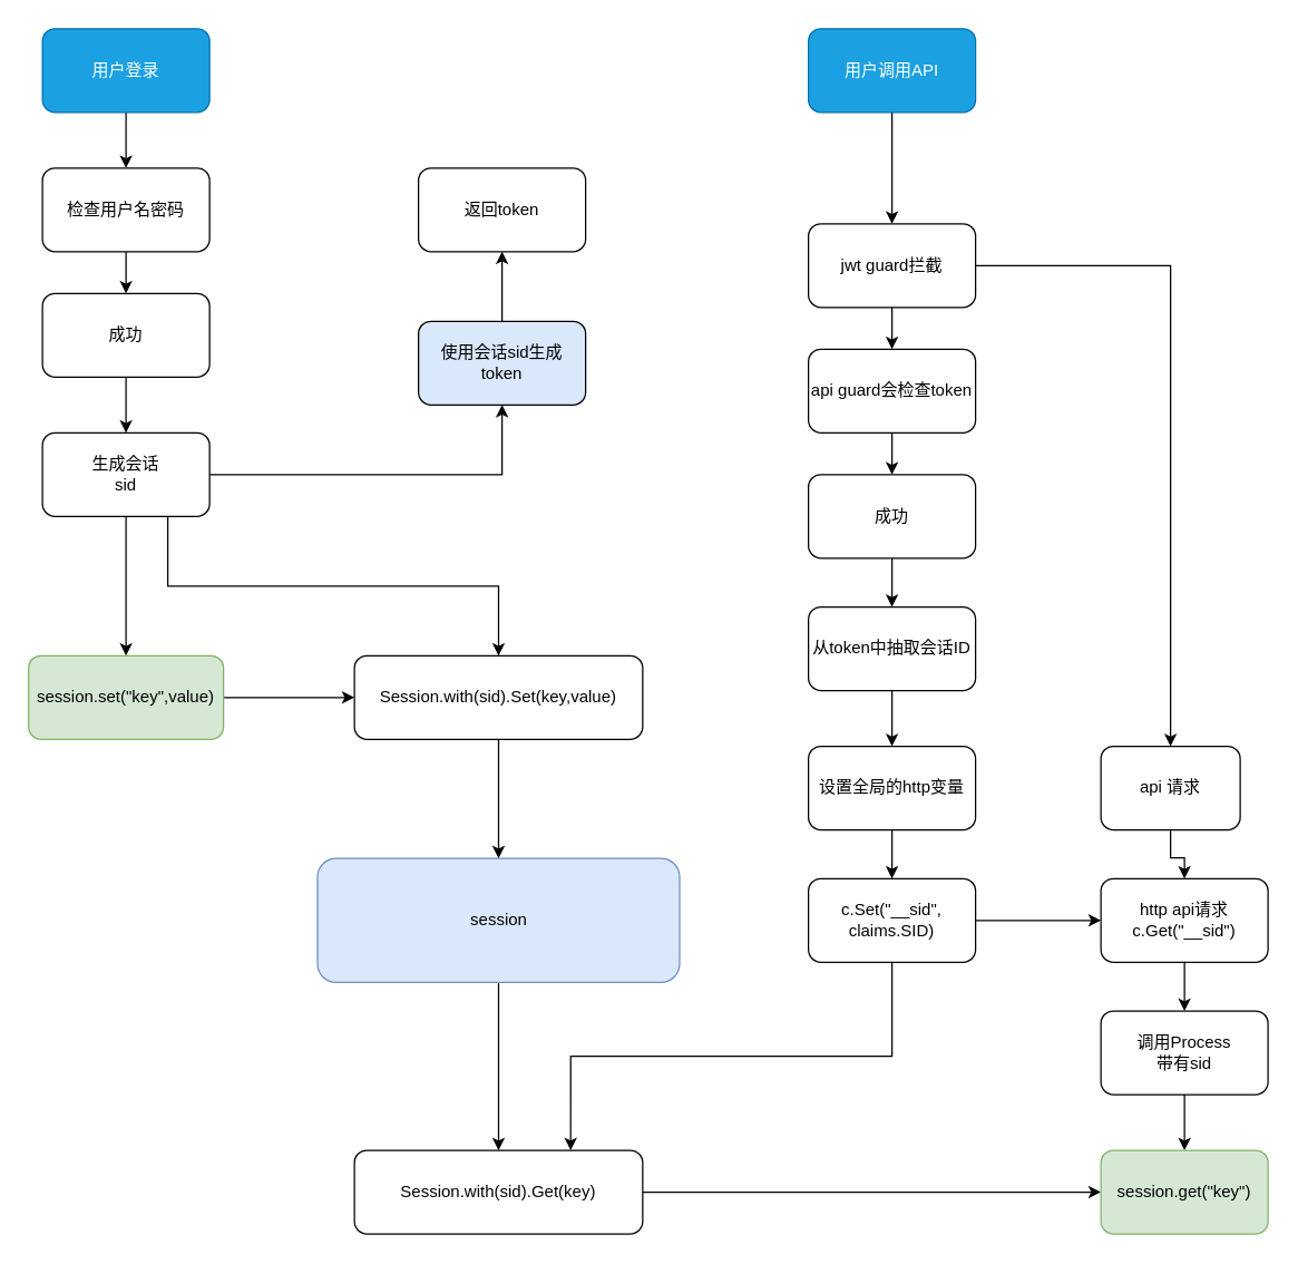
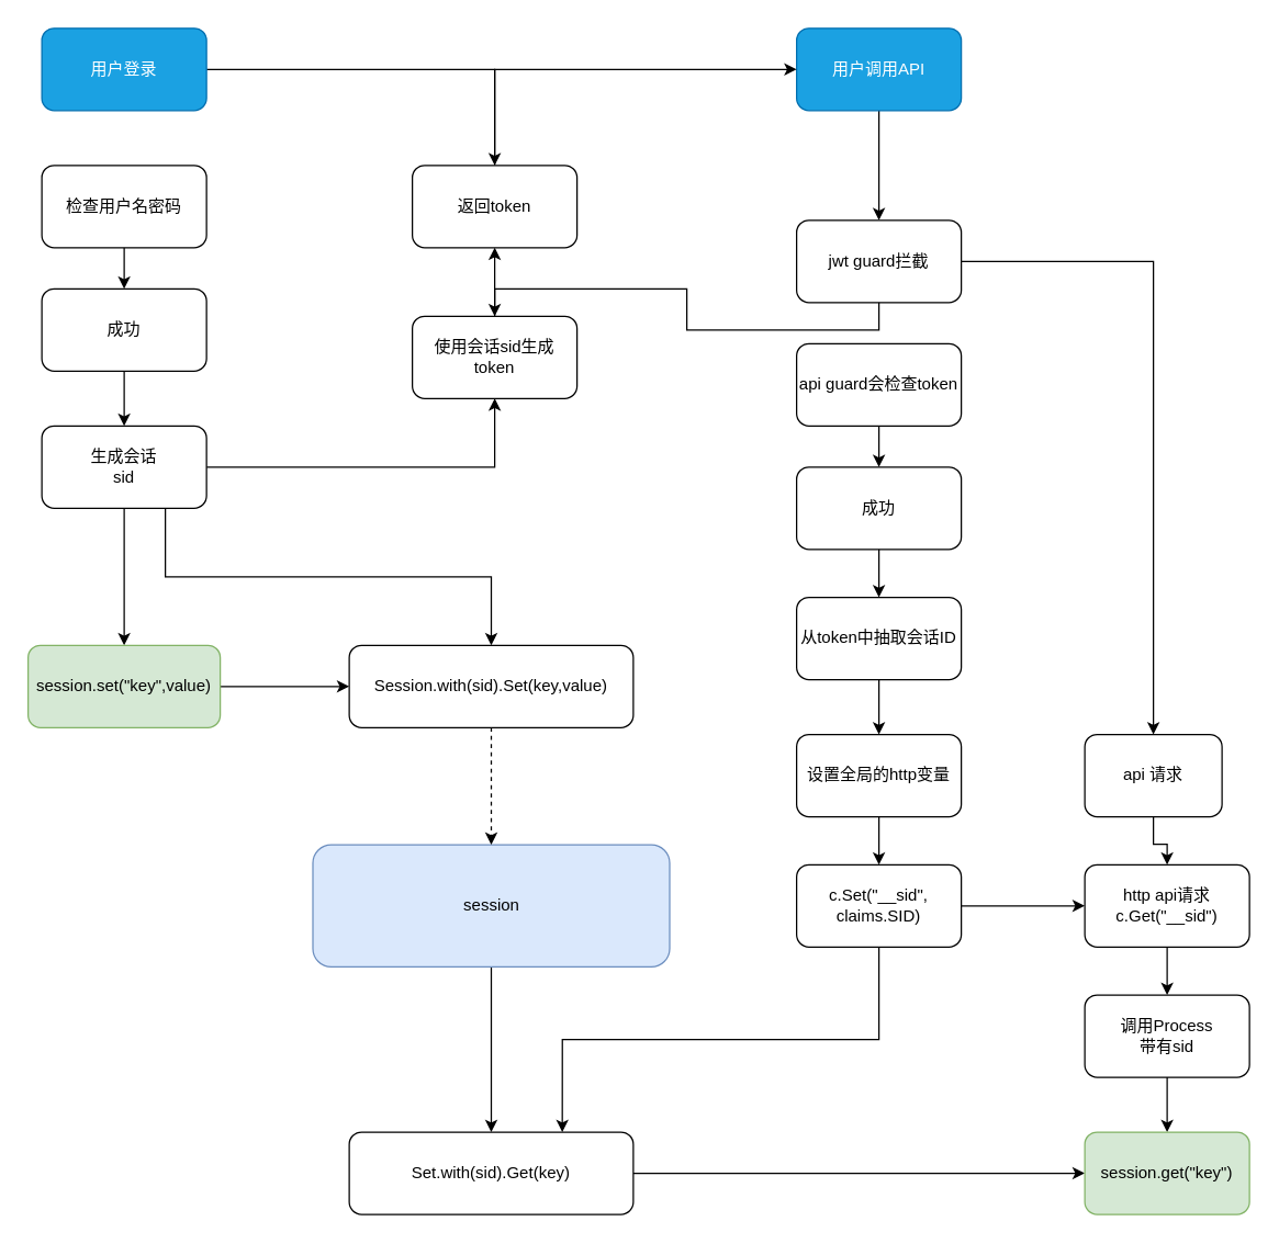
+ <mxCell id="18" style="edgeStyle=orthogonalEdgeStyle;rounded=0;orthogonalLoop=1;jettySize=auto;html=1;exitX=0.5;exitY=0;exitDx=0;exitDy=0;entryX=0;entryY=0.5;entryDx=0;entryDy=0;" parent="1" source="19" target="17" edge="1"><mxGeometry relative="1" as="geometry" /></mxCell>
- <mxCell id="4" value="" style="edgeStyle=orthogonalEdgeStyle;rounded=0;orthogonalLoop=1;jettySize=auto;html=1;" parent="1" source="5" target="7" edge="1"><mxGeometry relative="1" as="geometry" /></mxCell>
+ <mxCell id="4" value="" style="edgeStyle=orthogonalEdgeStyle;rounded=0;orthogonalLoop=1;jettySize=auto;html=1;" parent="1" source="5" target="19" edge="1"><mxGeometry relative="1" as="geometry" /></mxCell>
- <mxCell id="39" style="edgeStyle=orthogonalEdgeStyle;rounded=0;orthogonalLoop=1;jettySize=auto;html=1;exitX=0.5;exitY=1;exitDx=0;exitDy=0;entryX=0.5;entryY=0;entryDx=0;entryDy=0;" parent="1" source="40" target="21" edge="1"><mxGeometry relative="1" as="geometry" /></mxCell>
+ <mxCell id="39" style="edgeStyle=orthogonalEdgeStyle;rounded=0;orthogonalLoop=1;jettySize=auto;html=1;exitX=0.5;exitY=1;exitDx=0;exitDy=0;" parent="1" source="40" target="15" edge="1"><mxGeometry relative="1" as="geometry" /></mxCell>
- <mxCell id="15" value="使用会话sid生成 token" style="whiteSpace=wrap;html=1;rounded=1;fillColor=#dae8fc;" parent="1" vertex="1"><mxGeometry x="300" y="230" width="120" height="60" as="geometry" /></mxCell>
+ <mxCell id="15" value="使用会话sid生成 token" style="whiteSpace=wrap;html=1;rounded=1;" parent="1" vertex="1"><mxGeometry x="300" y="230" width="120" height="60" as="geometry" /></mxCell>
- <mxCell id="45" style="edgeStyle=orthogonalEdgeStyle;rounded=0;orthogonalLoop=1;jettySize=auto;html=1;exitX=0.5;exitY=1;exitDx=0;exitDy=0;" parent="1" source="46" target="3" edge="1"><mxGeometry relative="1" as="geometry"><mxPoint x="313.5" y="580" as="targetPoint" /></mxGeometry></mxCell>
+ <mxCell id="45" style="edgeStyle=orthogonalEdgeStyle;rounded=0;orthogonalLoop=1;jettySize=auto;html=1;exitX=0.5;exitY=1;exitDx=0;exitDy=0;dashed=1;" parent="1" source="46" target="3" edge="1"><mxGeometry relative="1" as="geometry"><mxPoint x="313.5" y="580" as="targetPoint" /></mxGeometry></mxCell>
- <mxCell id="27" value="Session.with(sid).Get(key)" style="rounded=1;whiteSpace=wrap;html=1;" parent="1" vertex="1"><mxGeometry x="254" y="825" width="207" height="60" as="geometry" /></mxCell>
+ <mxCell id="27" value="Set.with(sid).Get(key)" style="rounded=1;whiteSpace=wrap;html=1;" parent="1" vertex="1"><mxGeometry x="254" y="825" width="207" height="60" as="geometry" /></mxCell>
